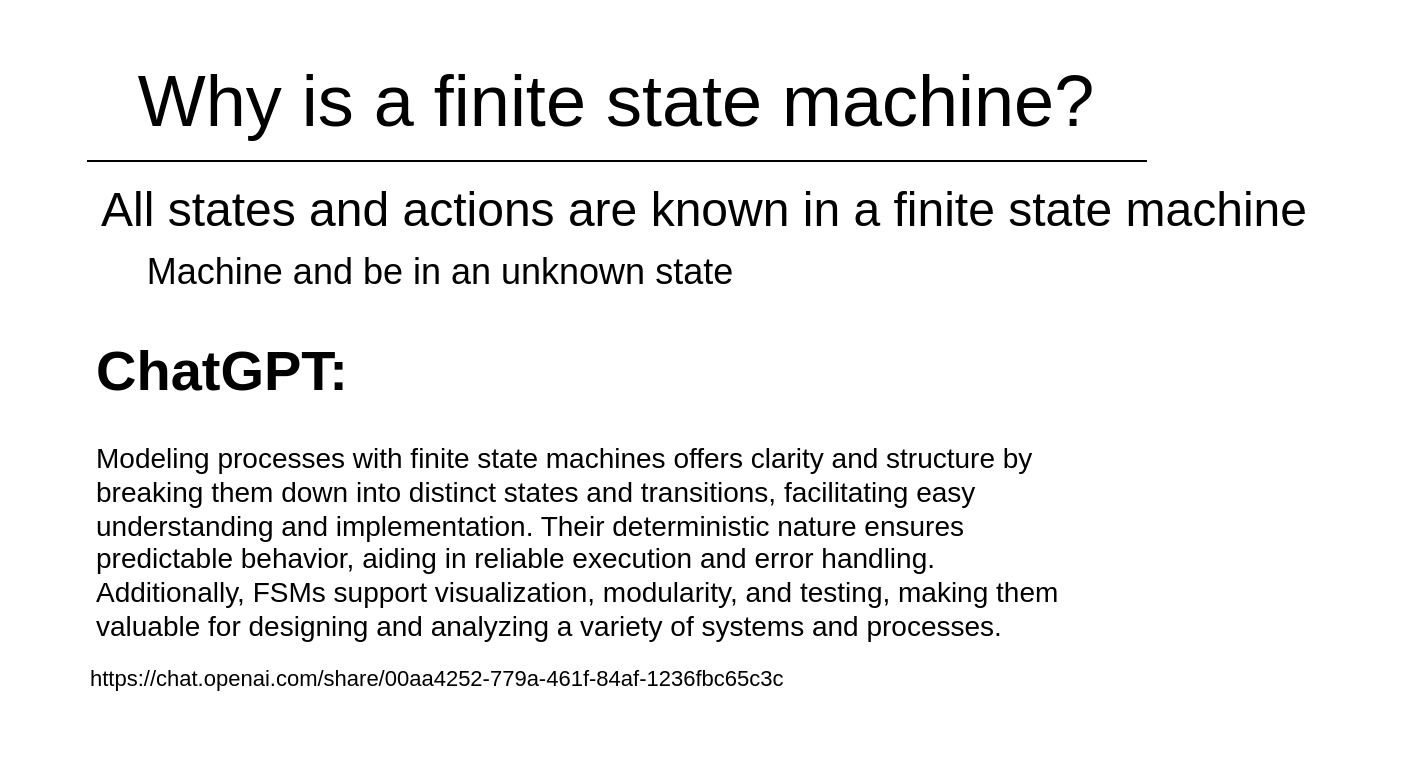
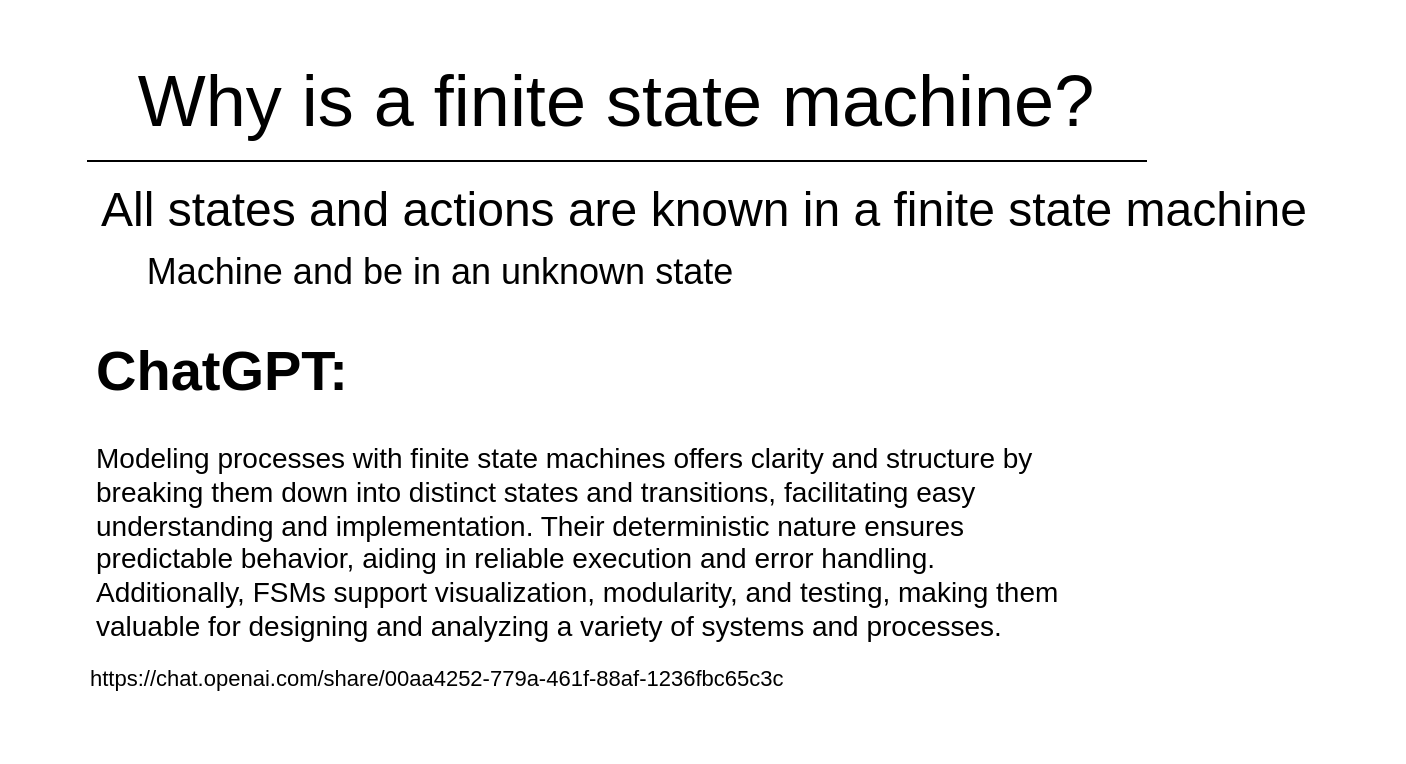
- <mxCell id="7" value="&lt;font style=&quot;font-size: 11px;&quot;&gt;https://chat.openai.com/share/00aa4252-779a-461f-84af-1236fbc65c3c&lt;/font&gt;" style="text;whiteSpace=wrap;html=1;fontSize=18;" vertex="1" parent="1"><mxGeometry x="43" y="320" width="350" height="30" as="geometry" /></mxCell>
+ <mxCell id="7" value="&lt;font style=&quot;font-size: 11px;&quot;&gt;https://chat.openai.com/share/00aa4252-779a-461f-88af-1236fbc65c3c&lt;/font&gt;" style="text;whiteSpace=wrap;html=1;fontSize=18;" vertex="1" parent="1"><mxGeometry x="43" y="320" width="350" height="30" as="geometry" /></mxCell>
